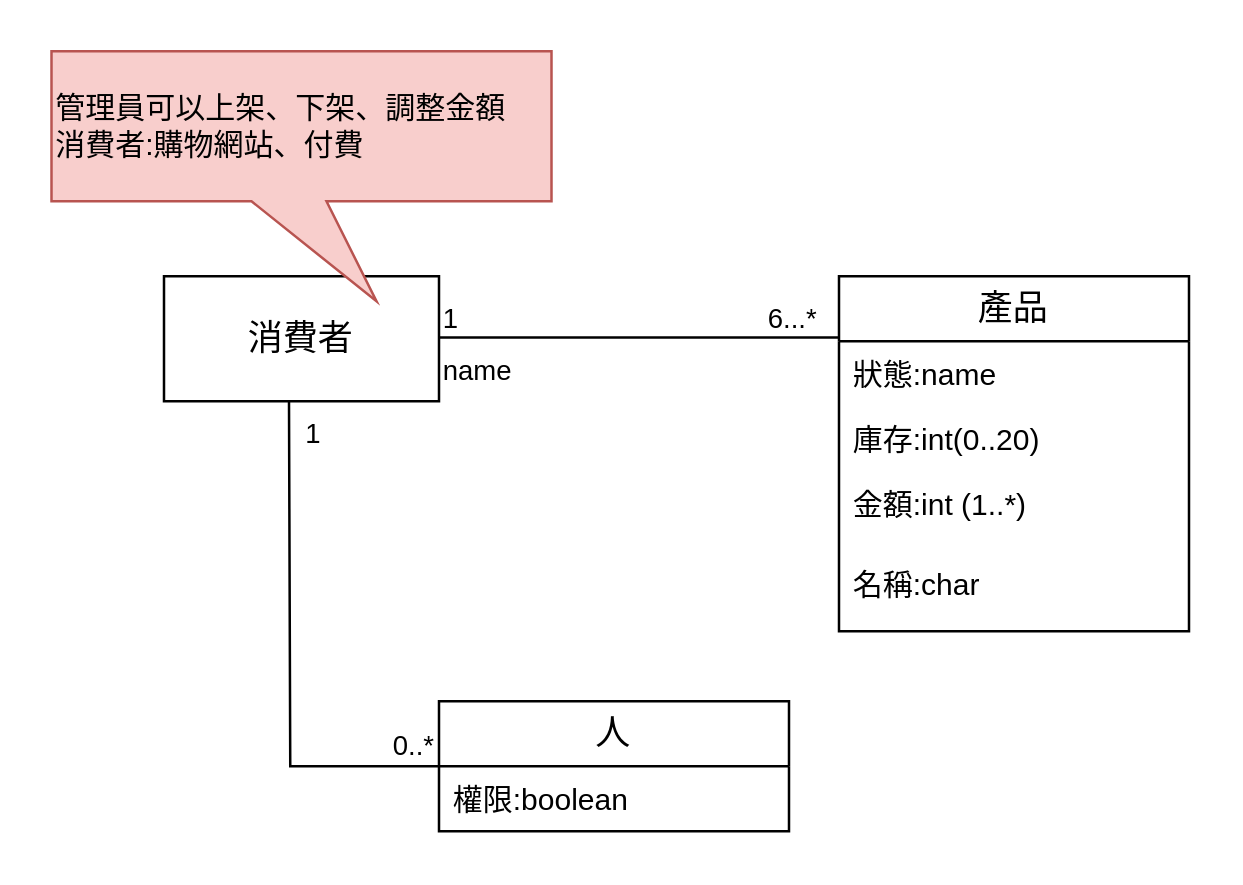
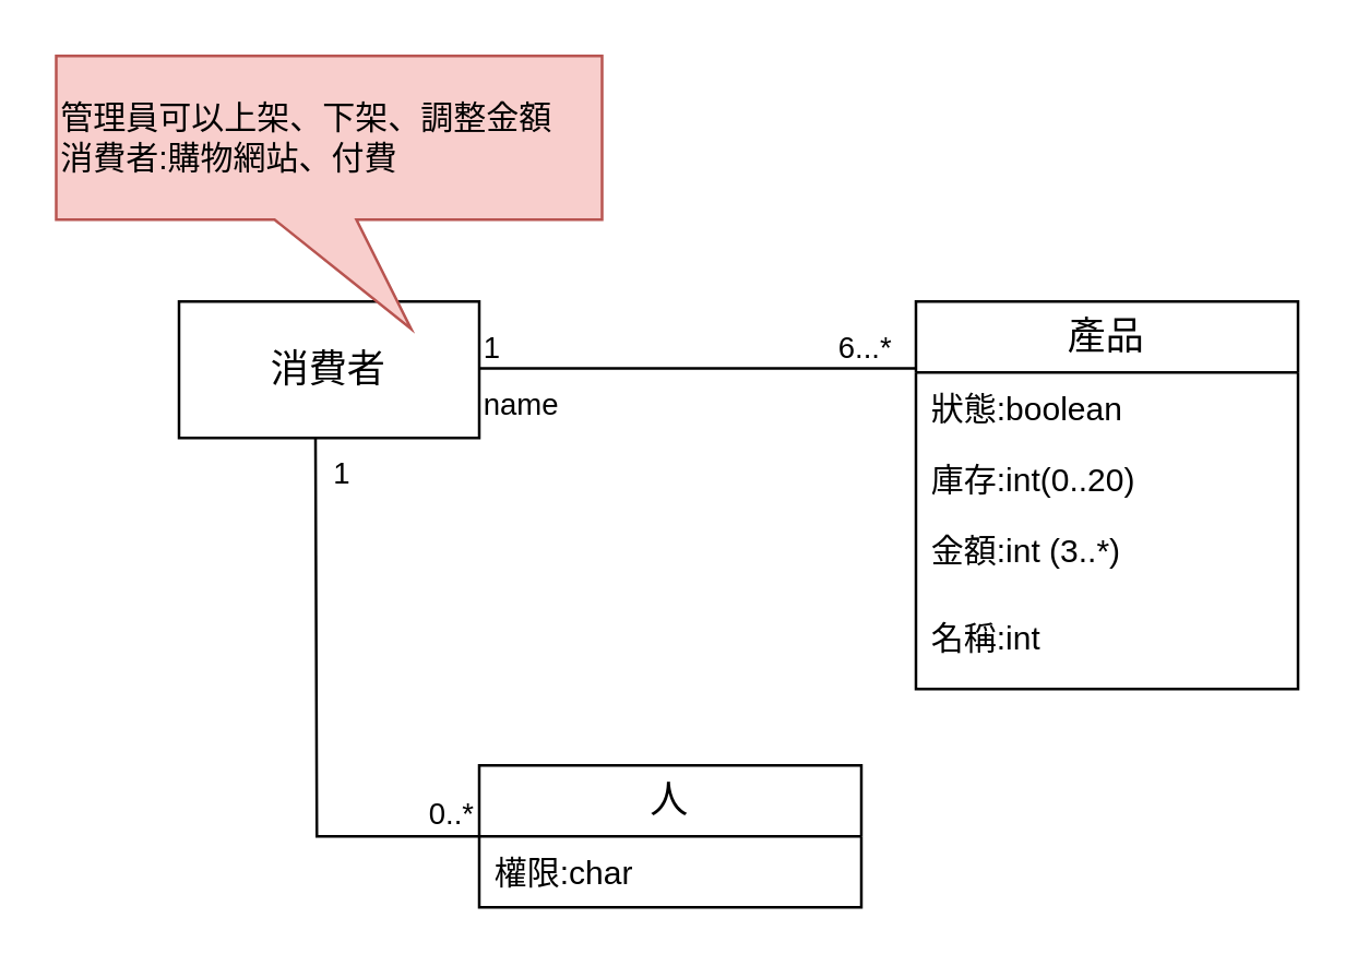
- <mxCell id="3" value="&lt;span style=&quot;text-wrap-mode: nowrap;&quot;&gt;狀態:name&lt;/span&gt;" style="text;strokeColor=none;fillColor=none;align=left;verticalAlign=top;spacingLeft=4;spacingRight=4;overflow=hidden;rotatable=0;points=[[0,0.5],[1,0.5]];portConstraint=eastwest;whiteSpace=wrap;html=1;" vertex="1" parent="2"><mxGeometry y="26" width="140" height="26" as="geometry" /></mxCell>
+ <mxCell id="3" value="&lt;span style=&quot;text-wrap-mode: nowrap;&quot;&gt;狀態:boolean&lt;/span&gt;" style="text;strokeColor=none;fillColor=none;align=left;verticalAlign=top;spacingLeft=4;spacingRight=4;overflow=hidden;rotatable=0;points=[[0,0.5],[1,0.5]];portConstraint=eastwest;whiteSpace=wrap;html=1;" vertex="1" parent="2"><mxGeometry y="26" width="140" height="26" as="geometry" /></mxCell>
- <mxCell id="5" value="&lt;span style=&quot;text-wrap-mode: nowrap;&quot;&gt;金額:int (1..*)&lt;/span&gt;" style="text;strokeColor=none;fillColor=none;align=left;verticalAlign=top;spacingLeft=4;spacingRight=4;overflow=hidden;rotatable=0;points=[[0,0.5],[1,0.5]];portConstraint=eastwest;whiteSpace=wrap;html=1;" vertex="1" parent="2"><mxGeometry y="78" width="140" height="32" as="geometry" /></mxCell>
+ <mxCell id="5" value="&lt;span style=&quot;text-wrap-mode: nowrap;&quot;&gt;金額:int (3..*)&lt;/span&gt;" style="text;strokeColor=none;fillColor=none;align=left;verticalAlign=top;spacingLeft=4;spacingRight=4;overflow=hidden;rotatable=0;points=[[0,0.5],[1,0.5]];portConstraint=eastwest;whiteSpace=wrap;html=1;" vertex="1" parent="2"><mxGeometry y="78" width="140" height="32" as="geometry" /></mxCell>
- <mxCell id="6" value="&lt;span style=&quot;text-wrap-mode: nowrap;&quot;&gt;名稱:char&lt;/span&gt;" style="text;strokeColor=none;fillColor=none;align=left;verticalAlign=top;spacingLeft=4;spacingRight=4;overflow=hidden;rotatable=0;points=[[0,0.5],[1,0.5]];portConstraint=eastwest;whiteSpace=wrap;html=1;" vertex="1" parent="2"><mxGeometry y="110" width="140" height="32" as="geometry" /></mxCell>
+ <mxCell id="6" value="&lt;span style=&quot;text-wrap-mode: nowrap;&quot;&gt;名稱:int&lt;/span&gt;" style="text;strokeColor=none;fillColor=none;align=left;verticalAlign=top;spacingLeft=4;spacingRight=4;overflow=hidden;rotatable=0;points=[[0,0.5],[1,0.5]];portConstraint=eastwest;whiteSpace=wrap;html=1;" vertex="1" parent="2"><mxGeometry y="110" width="140" height="32" as="geometry" /></mxCell>
- <mxCell id="9" value="&lt;span style=&quot;text-wrap-mode: nowrap;&quot;&gt;權限:boolean&lt;/span&gt;" style="text;strokeColor=none;fillColor=none;align=left;verticalAlign=top;spacingLeft=4;spacingRight=4;overflow=hidden;rotatable=0;points=[[0,0.5],[1,0.5]];portConstraint=eastwest;whiteSpace=wrap;html=1;" vertex="1" parent="8"><mxGeometry y="26" width="140" height="26" as="geometry" /></mxCell>
+ <mxCell id="9" value="&lt;span style=&quot;text-wrap-mode: nowrap;&quot;&gt;權限:char&lt;/span&gt;" style="text;strokeColor=none;fillColor=none;align=left;verticalAlign=top;spacingLeft=4;spacingRight=4;overflow=hidden;rotatable=0;points=[[0,0.5],[1,0.5]];portConstraint=eastwest;whiteSpace=wrap;html=1;" vertex="1" parent="8"><mxGeometry y="26" width="140" height="26" as="geometry" /></mxCell>
